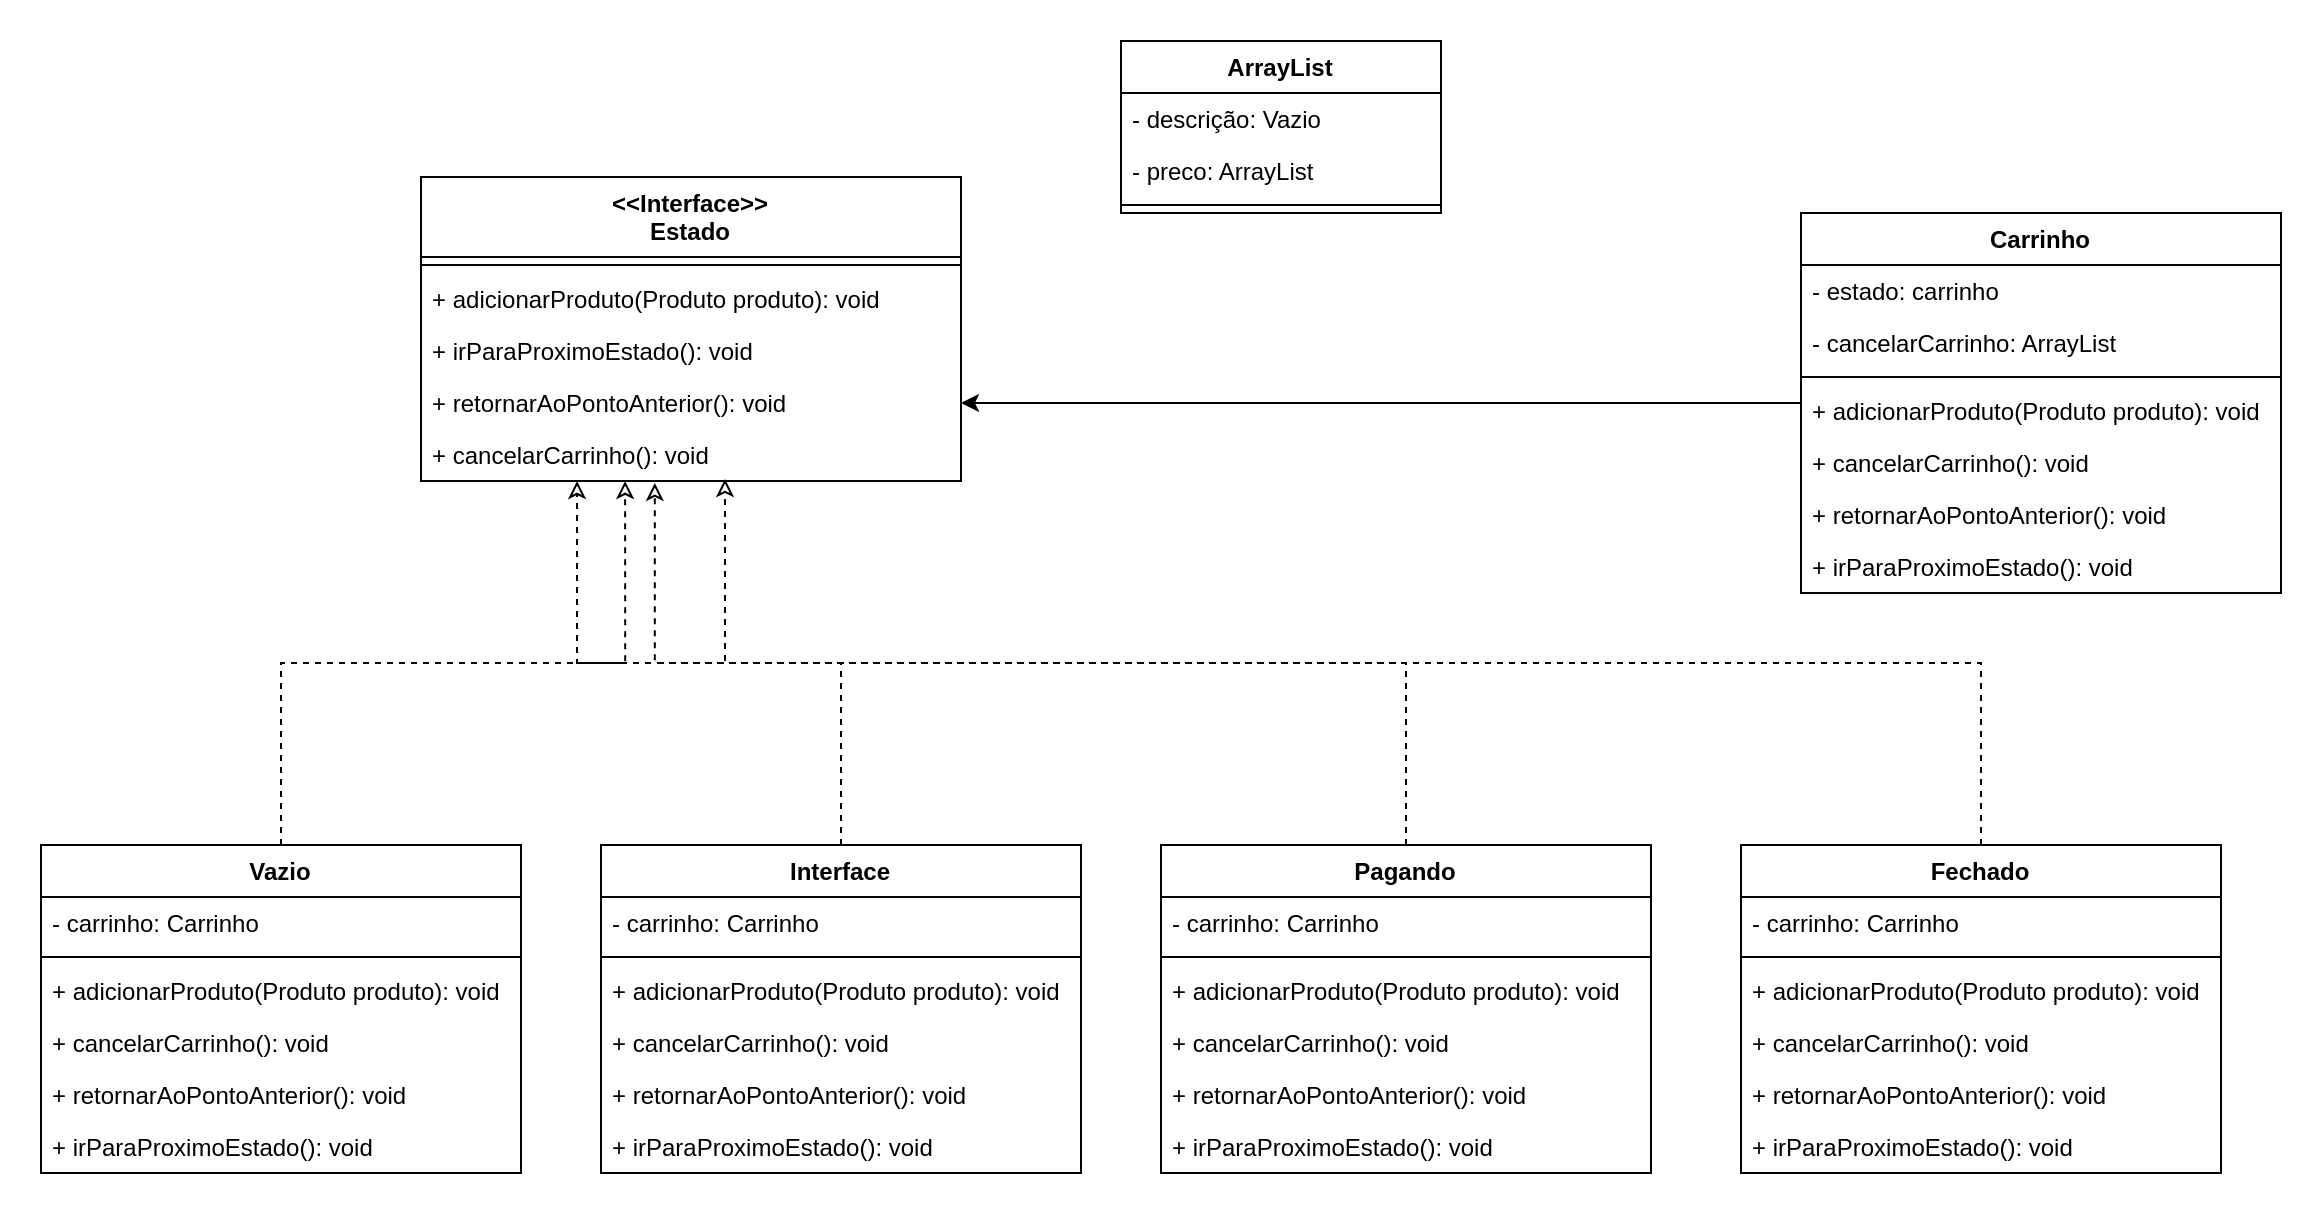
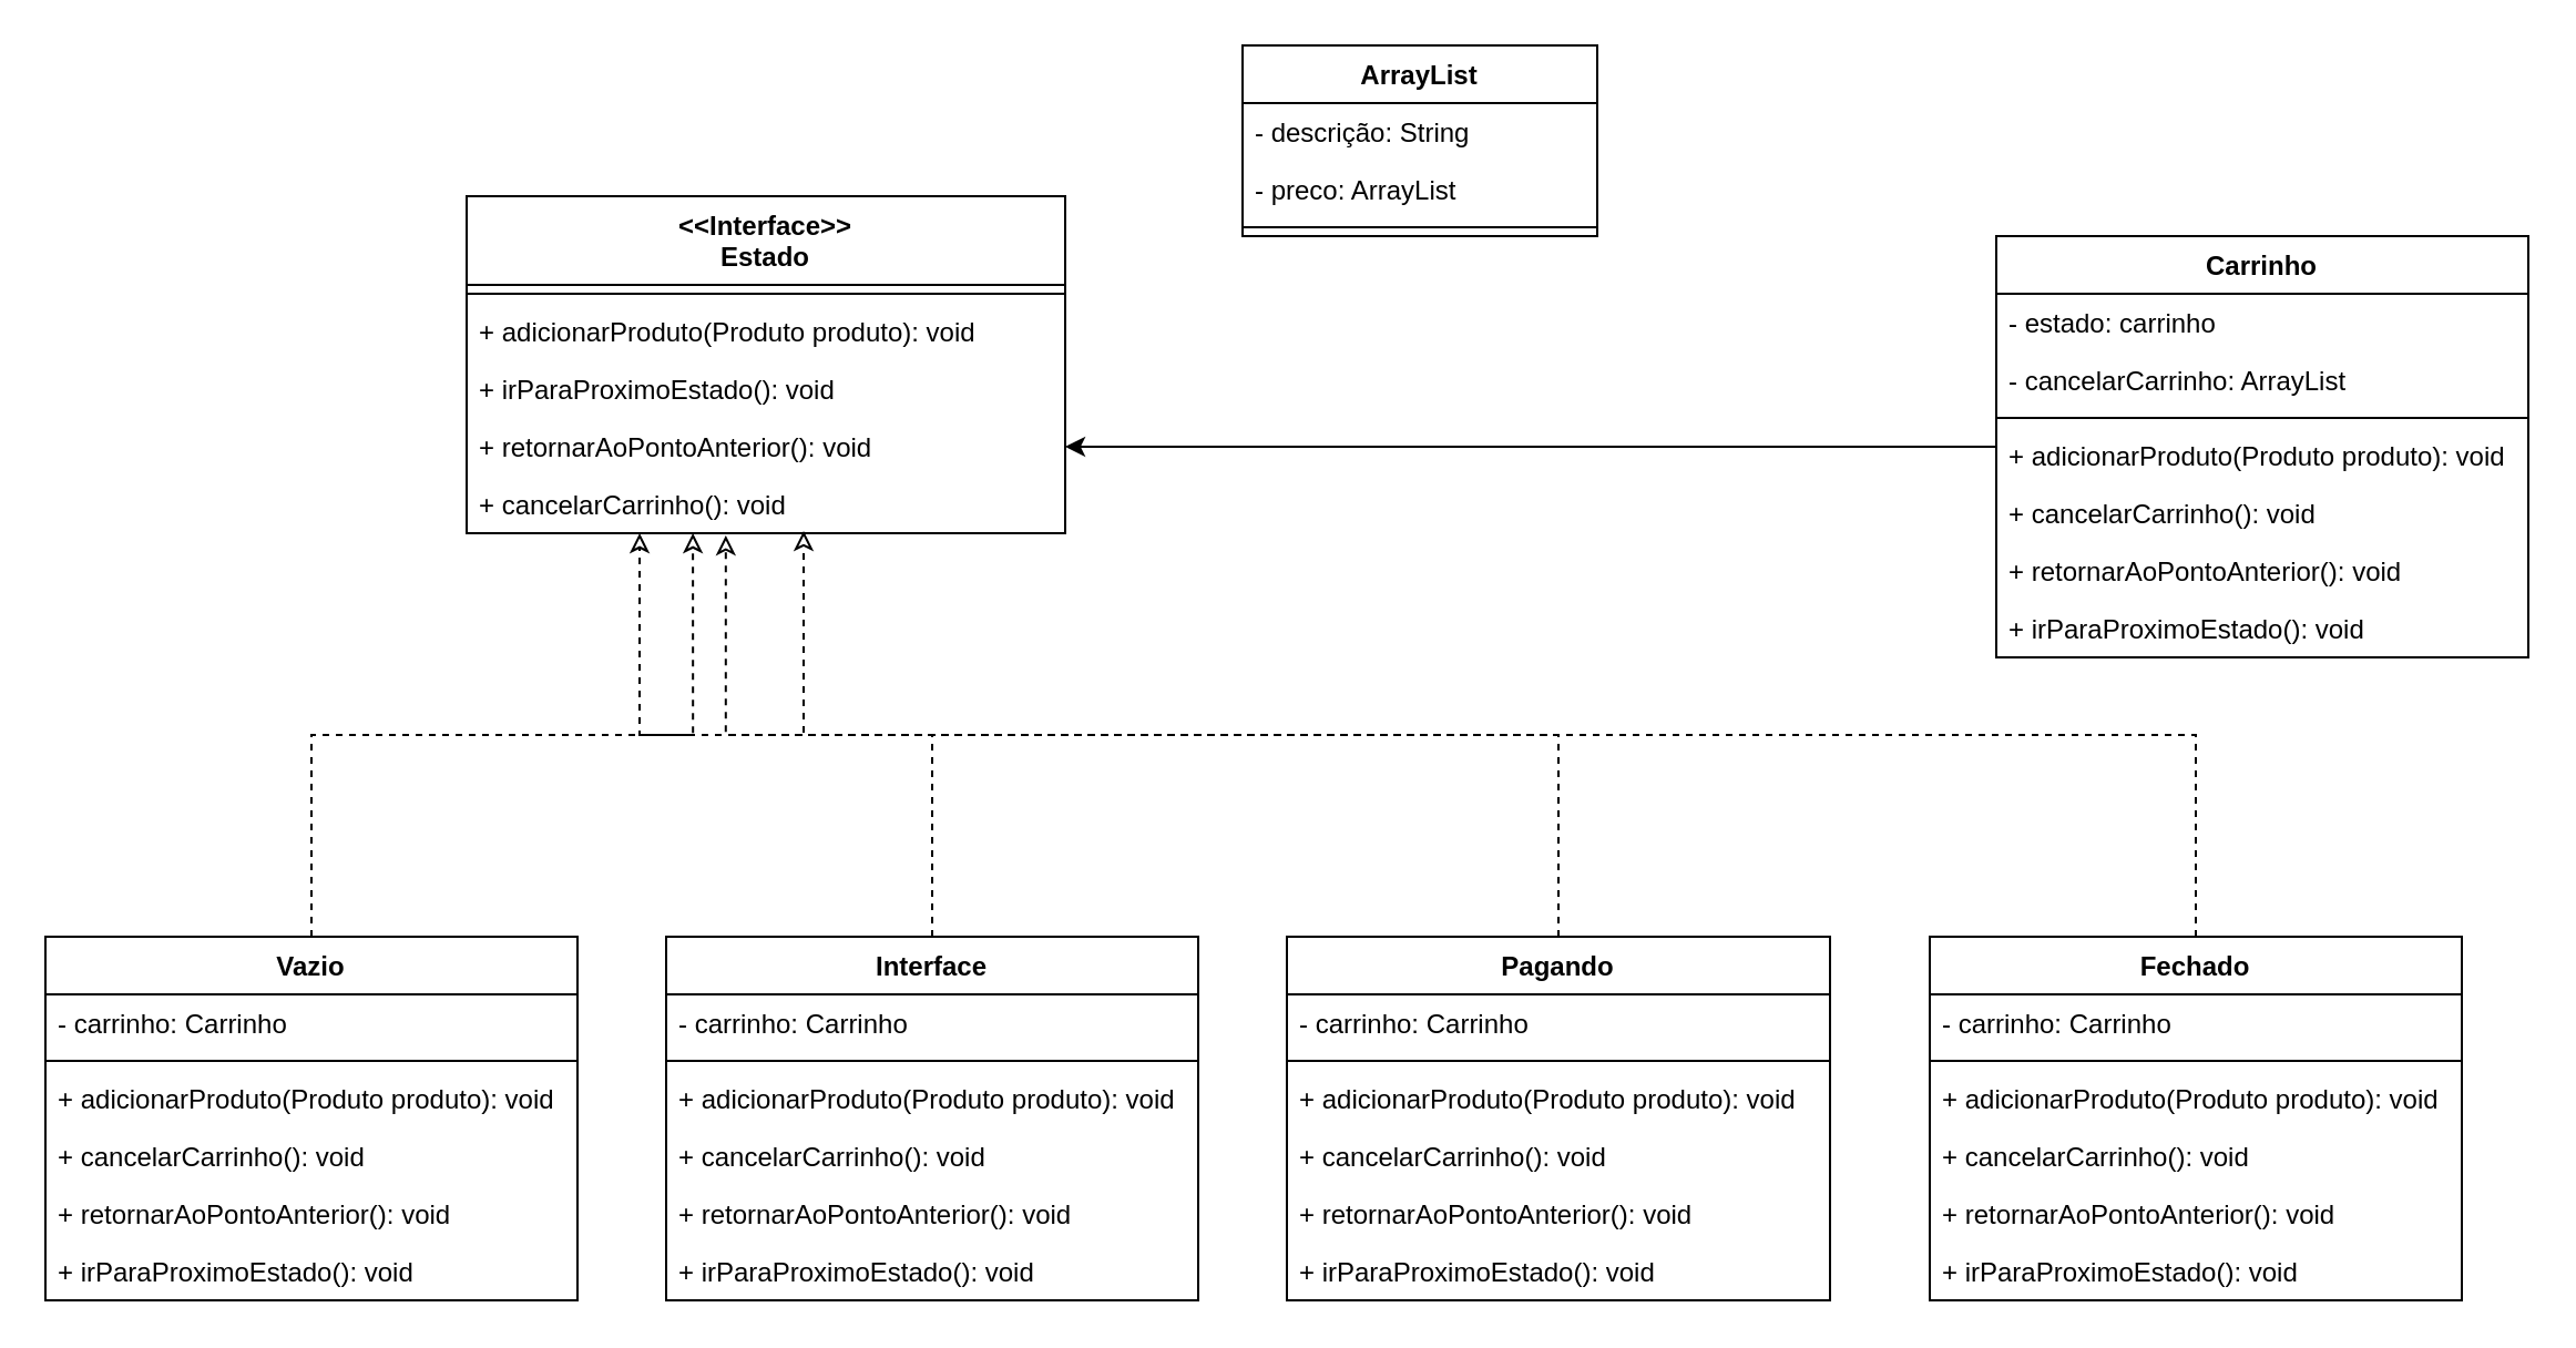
- <mxCell id="50" value="- descrição: Vazio" style="text;strokeColor=none;fillColor=none;align=left;verticalAlign=top;spacingLeft=4;spacingRight=4;overflow=hidden;rotatable=0;points=[[0,0.5],[1,0.5]];portConstraint=eastwest;" vertex="1" parent="49"><mxGeometry y="26" width="160" height="26" as="geometry" /></mxCell>
+ <mxCell id="50" value="- descrição: String" style="text;strokeColor=none;fillColor=none;align=left;verticalAlign=top;spacingLeft=4;spacingRight=4;overflow=hidden;rotatable=0;points=[[0,0.5],[1,0.5]];portConstraint=eastwest;" vertex="1" parent="49"><mxGeometry y="26" width="160" height="26" as="geometry" /></mxCell>
